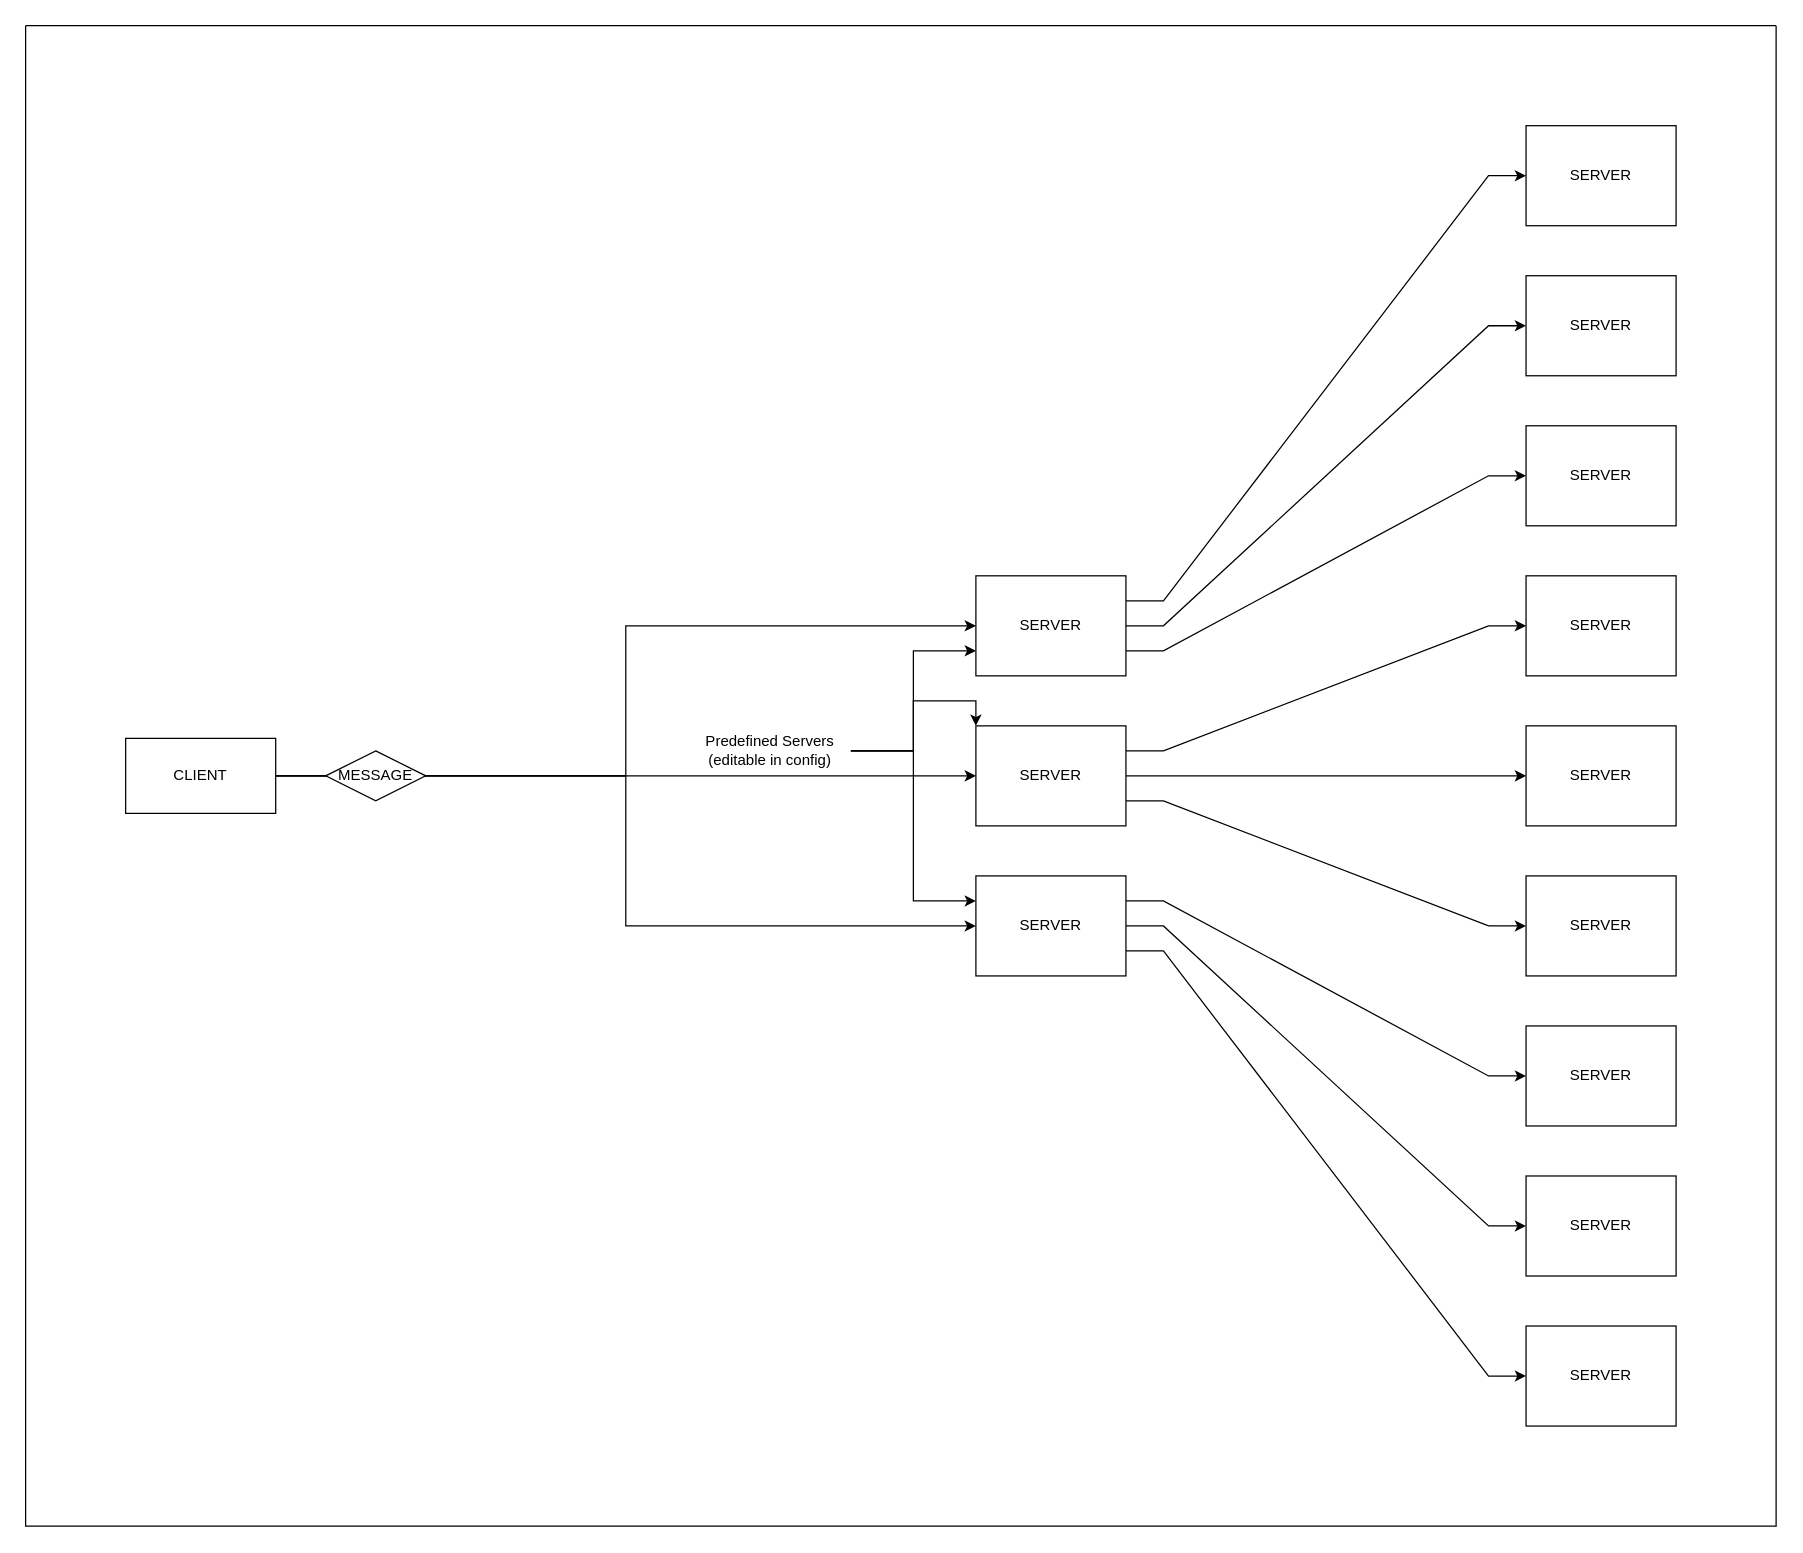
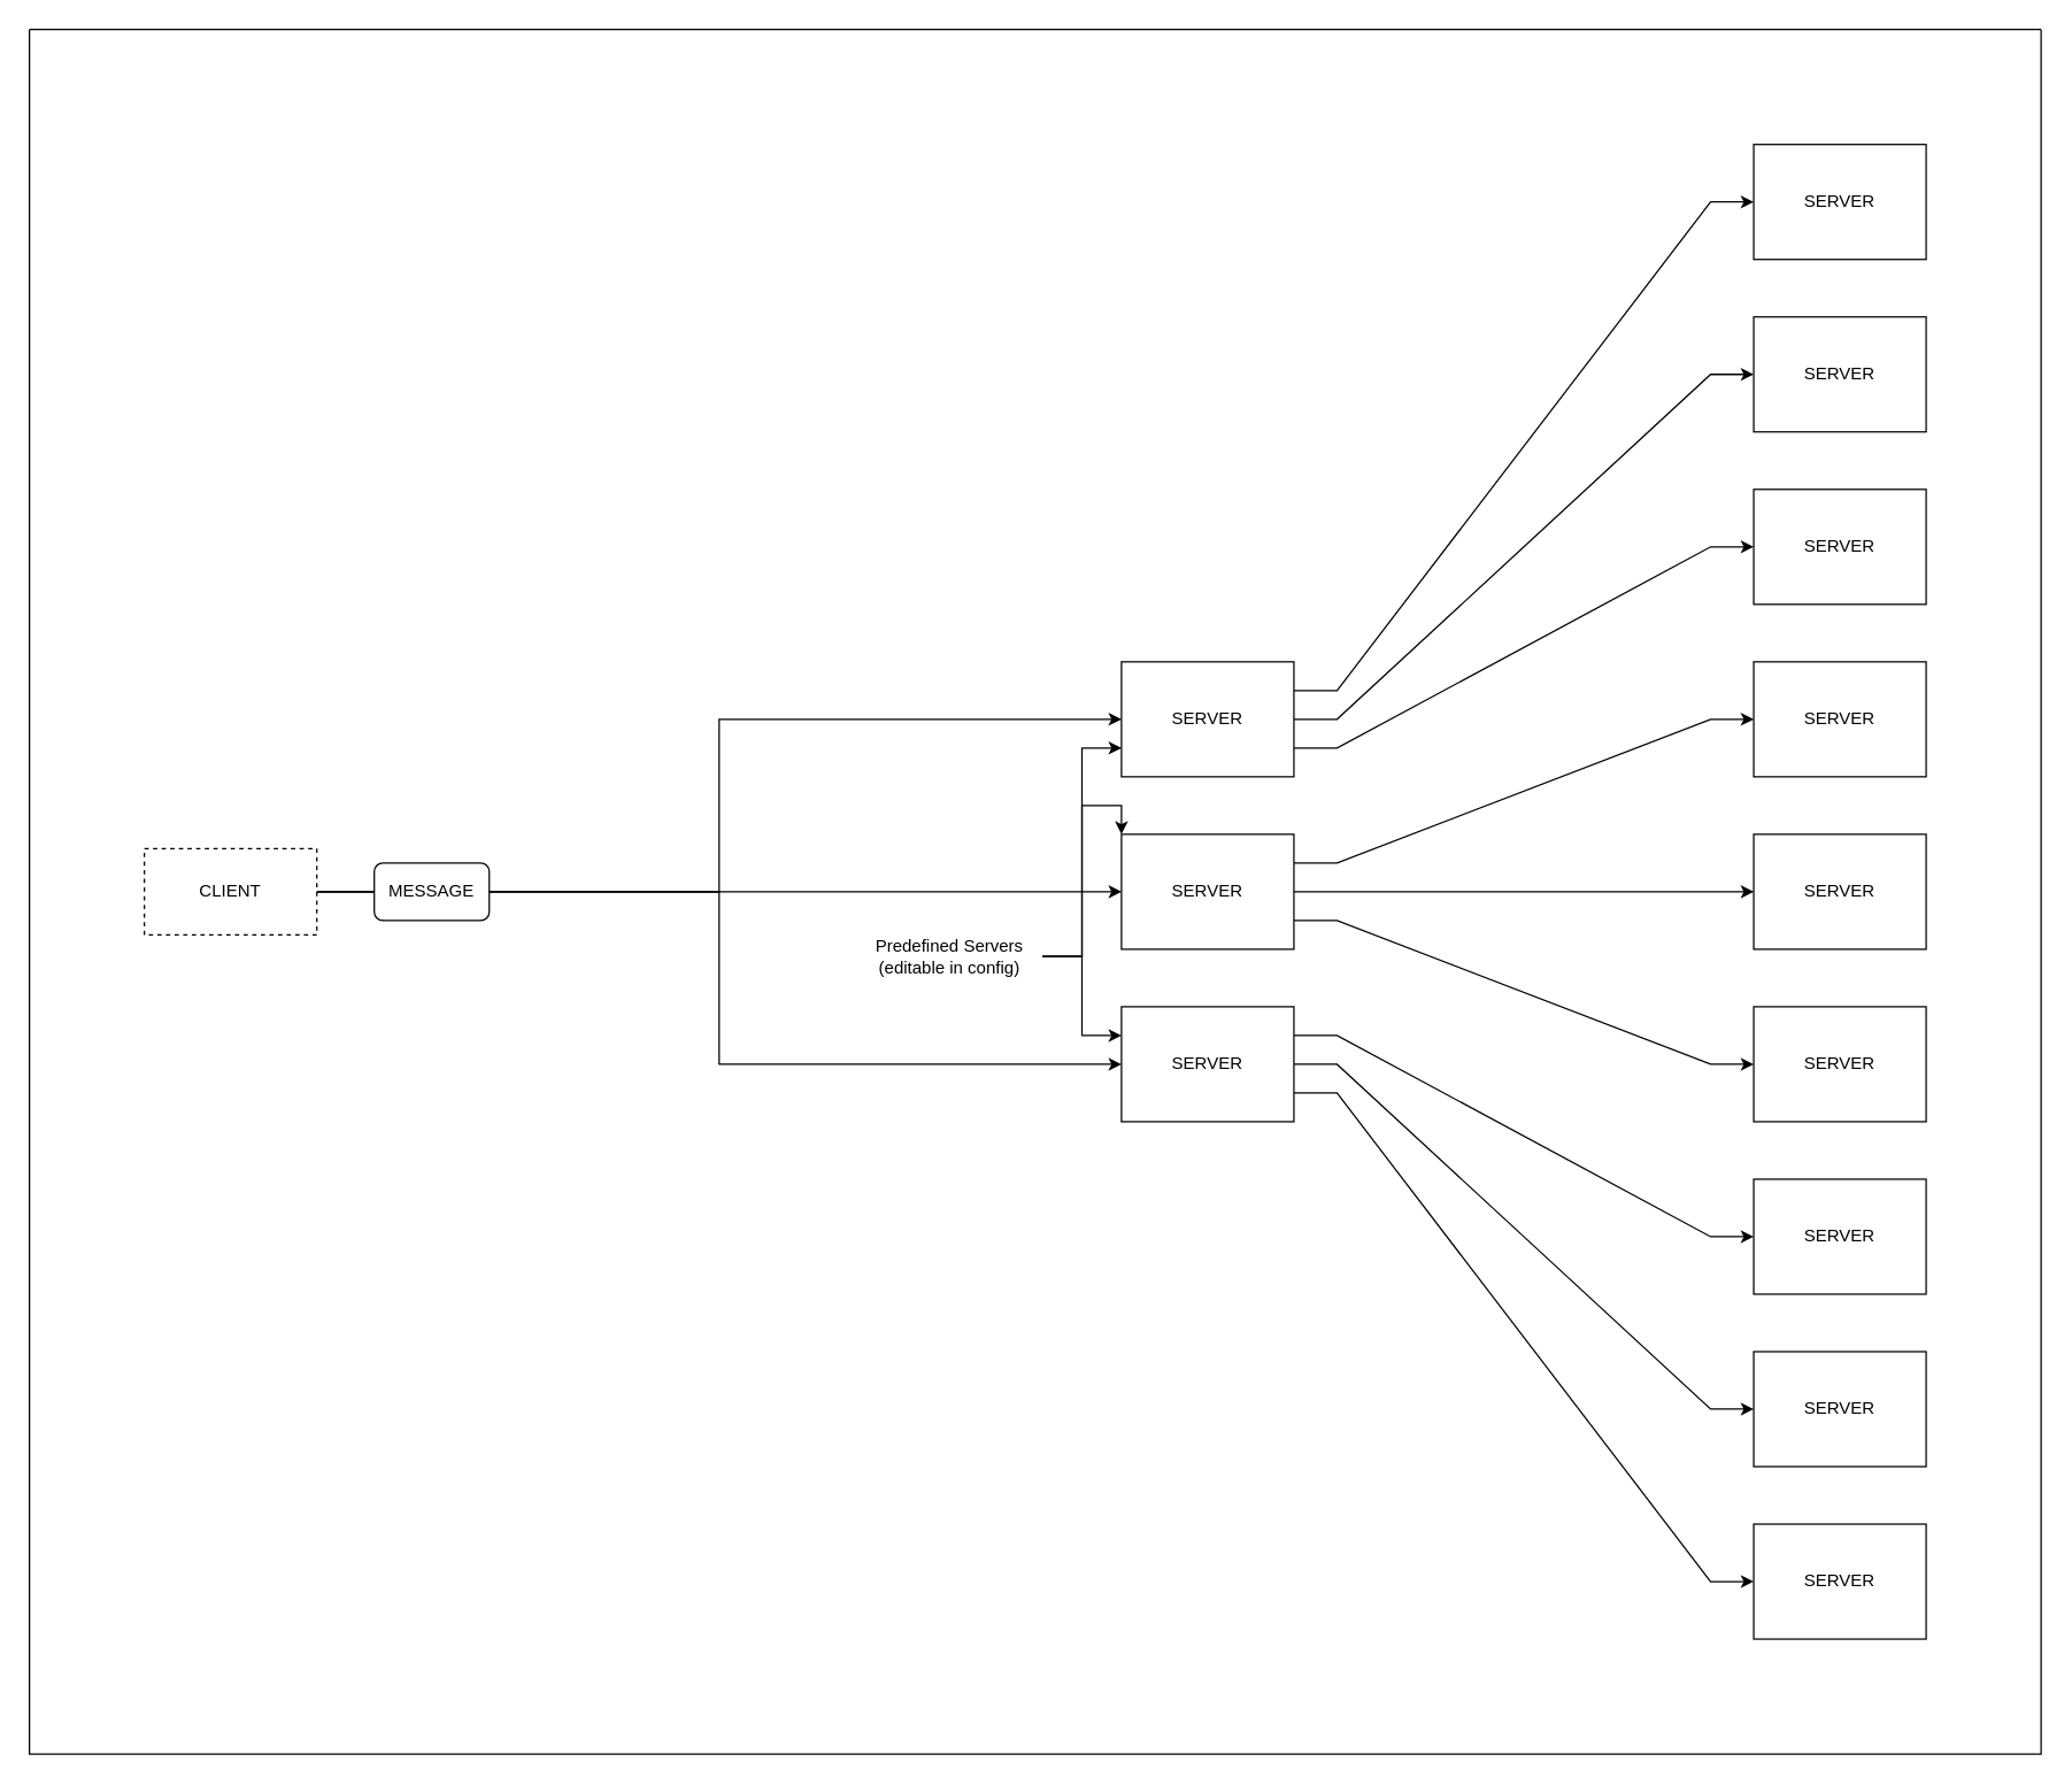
- <mxCell id="31" value="Predefined Servers&lt;br&gt;(editable in config)" style="text;html=1;align=center;verticalAlign=middle;resizable=0;points=[];autosize=1;strokeColor=none;fillColor=none;" vertex="1" parent="1"><mxGeometry x="550" y="580" width="130" height="40" as="geometry" /></mxCell>
+ <mxCell id="31" value="Predefined Servers&lt;br&gt;(editable in config)" style="text;html=1;align=center;verticalAlign=middle;resizable=0;points=[];autosize=1;strokeColor=none;fillColor=none;" vertex="1" parent="1"><mxGeometry x="595" y="645" width="130" height="40" as="geometry" /></mxCell>
- <mxCell id="5" value="CLIENT" style="rounded=0;whiteSpace=wrap;html=1;" vertex="1" parent="1"><mxGeometry x="100" y="590" width="120" height="60" as="geometry" /></mxCell>
+ <mxCell id="5" value="CLIENT" style="rounded=0;whiteSpace=wrap;html=1;dashed=1;" vertex="1" parent="1"><mxGeometry x="100" y="590" width="120" height="60" as="geometry" /></mxCell>
- <mxCell id="21" value="MESSAGE" style="rhombus;whiteSpace=wrap;html=1;" vertex="1" parent="1"><mxGeometry x="260" y="600" width="80" height="40" as="geometry" /></mxCell>
+ <mxCell id="21" value="MESSAGE" style="rounded=1;whiteSpace=wrap;html=1;" vertex="1" parent="1"><mxGeometry x="260" y="600" width="80" height="40" as="geometry" /></mxCell>
